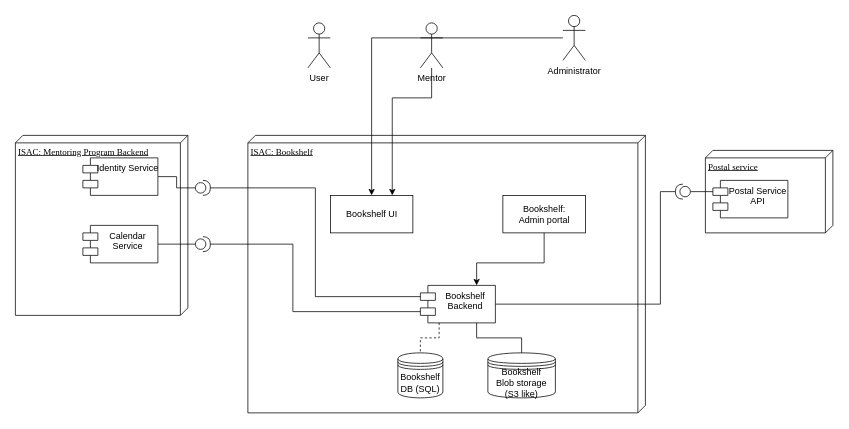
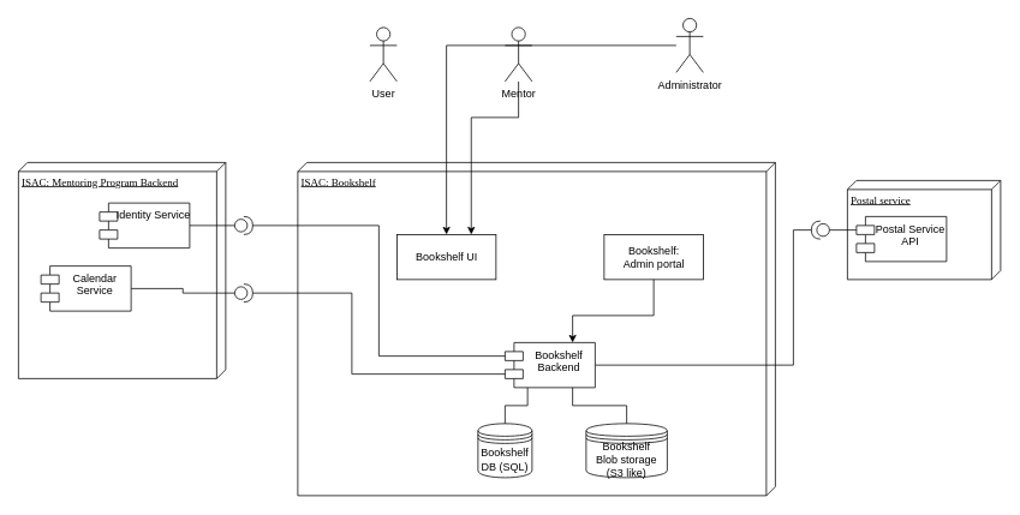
- <mxCell id="8" value="Identity Service" style="shape=module;align=left;spacingLeft=20;align=center;verticalAlign=top;" parent="1" vertex="1"><mxGeometry x="110" y="210" width="100" height="50" as="geometry" /></mxCell>
+ <mxCell id="8" value="Identity Service" style="shape=module;align=left;spacingLeft=20;align=center;verticalAlign=top;" parent="1" vertex="1"><mxGeometry x="110" y="225" width="100" height="50" as="geometry" /></mxCell>
- <mxCell id="10" value="Calendar &#10;Service" style="shape=module;align=left;spacingLeft=20;align=center;verticalAlign=top;" parent="1" vertex="1"><mxGeometry x="110" y="300" width="100" height="50" as="geometry" /></mxCell>
+ <mxCell id="10" value="Calendar &#10;Service" style="shape=module;align=left;spacingLeft=20;align=center;verticalAlign=top;" parent="1" vertex="1"><mxGeometry x="45" y="295" width="100" height="50" as="geometry" /></mxCell>
- <mxCell id="24" value="" style="edgeStyle=orthogonalEdgeStyle;rounded=0;orthogonalLoop=1;jettySize=auto;html=1;entryX=0.5;entryY=0;entryDx=0;entryDy=0;exitX=0.25;exitY=1;exitDx=0;exitDy=0;endArrow=none;endFill=0;dashed=1;" parent="1" source="20" target="21" edge="1"><mxGeometry relative="1" as="geometry"><mxPoint x="785" y="100" as="sourcePoint" /><mxPoint x="745" y="280" as="targetPoint" /></mxGeometry></mxCell>
+ <mxCell id="24" value="" style="edgeStyle=orthogonalEdgeStyle;rounded=0;orthogonalLoop=1;jettySize=auto;html=1;entryX=0.5;entryY=0;entryDx=0;entryDy=0;exitX=0.25;exitY=1;exitDx=0;exitDy=0;endArrow=none;endFill=0;" parent="1" source="20" target="21" edge="1"><mxGeometry relative="1" as="geometry"><mxPoint x="785" y="100" as="sourcePoint" /><mxPoint x="745" y="280" as="targetPoint" /></mxGeometry></mxCell>
